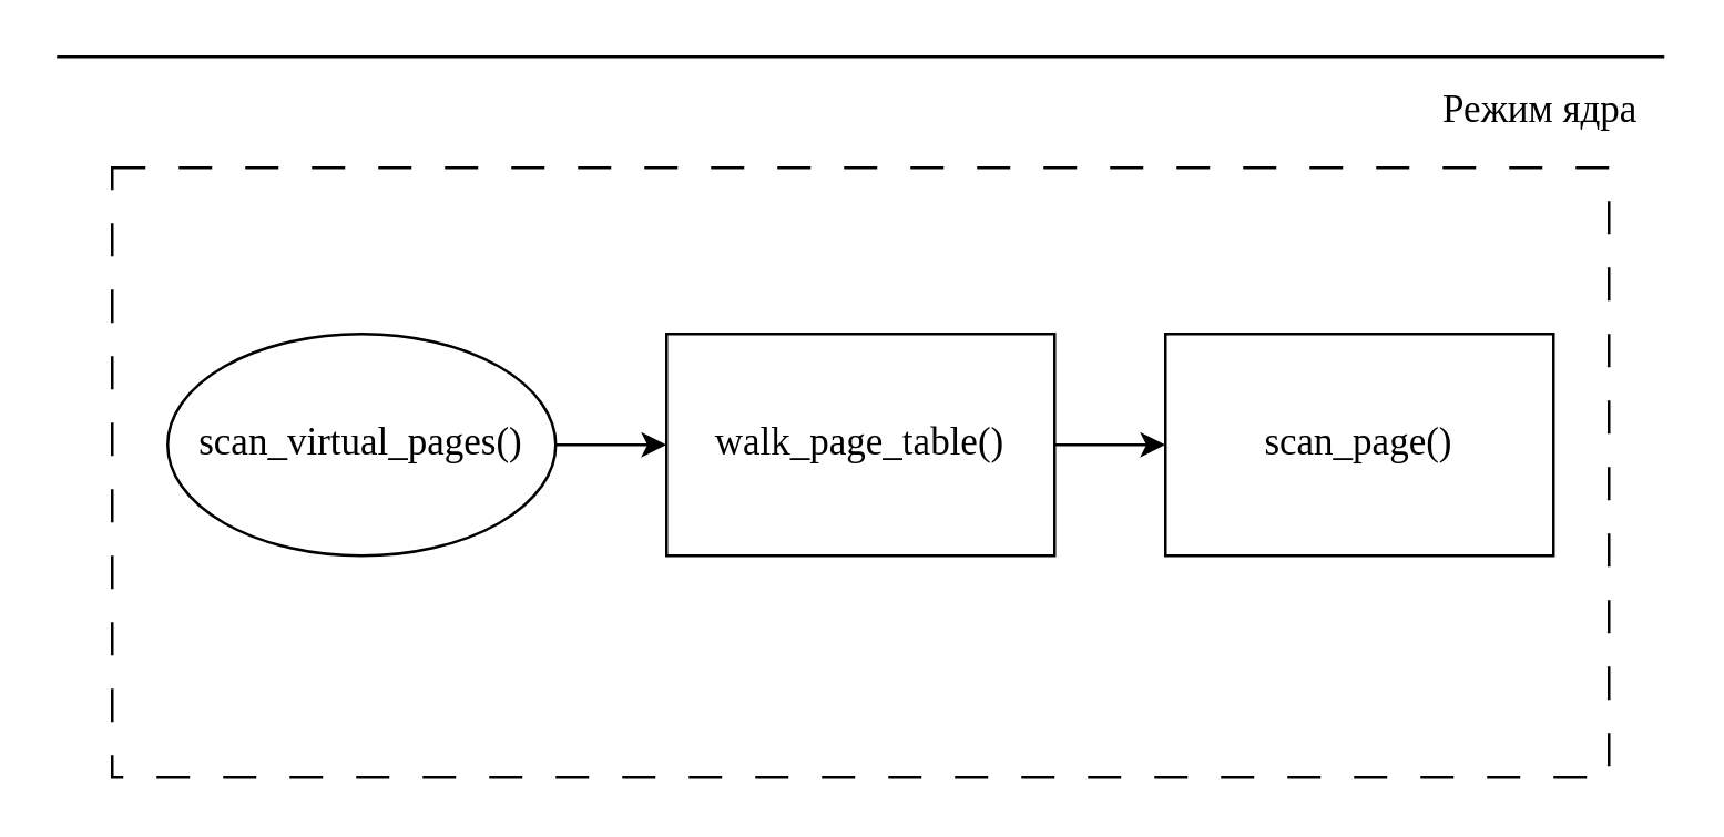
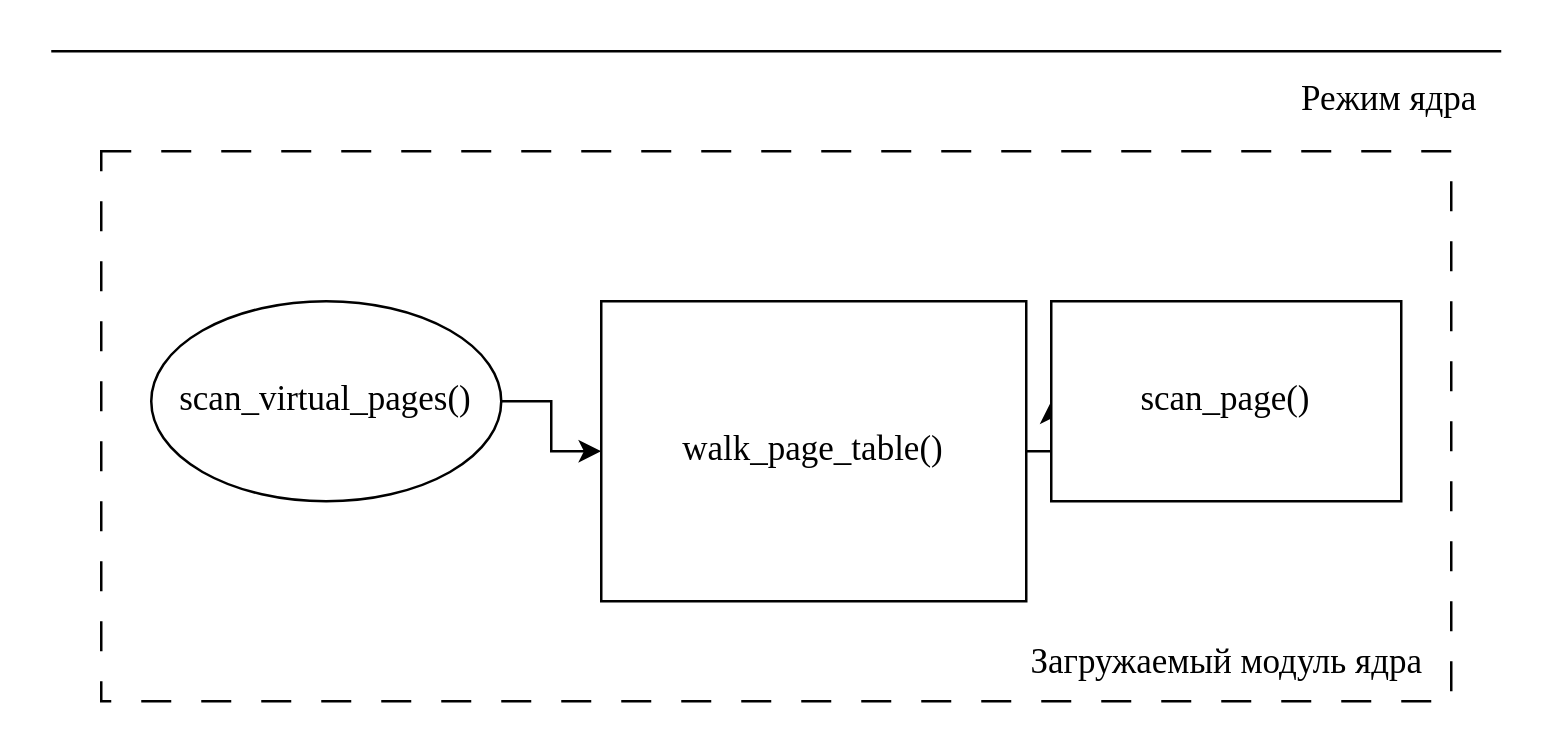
- <mxCell id="6" value="&lt;font style=&quot;font-size: 14px;&quot; face=&quot;Times New Roman&quot;&gt;walk_page_table()&lt;/font&gt;" style="rounded=0;whiteSpace=wrap;html=1;" vertex="1" parent="1"><mxGeometry x="240" y="120" width="140" height="80" as="geometry" /></mxCell>
+ <mxCell id="6" value="&lt;font style=&quot;font-size: 14px;&quot; face=&quot;Times New Roman&quot;&gt;walk_page_table()&lt;/font&gt;" style="rounded=0;whiteSpace=wrap;html=1;" vertex="1" parent="1"><mxGeometry x="240" y="120" width="170" height="120" as="geometry" /></mxCell>
+ <mxCell id="10" value="Загружаемый модуль ядра" style="text;html=1;align=center;verticalAlign=middle;resizable=0;points=[];autosize=1;strokeColor=none;fillColor=none;fontSize=14;fontFamily=Times New Roman;" vertex="1" parent="1"><mxGeometry x="400" y="250" width="180" height="30" as="geometry" /></mxCell>
